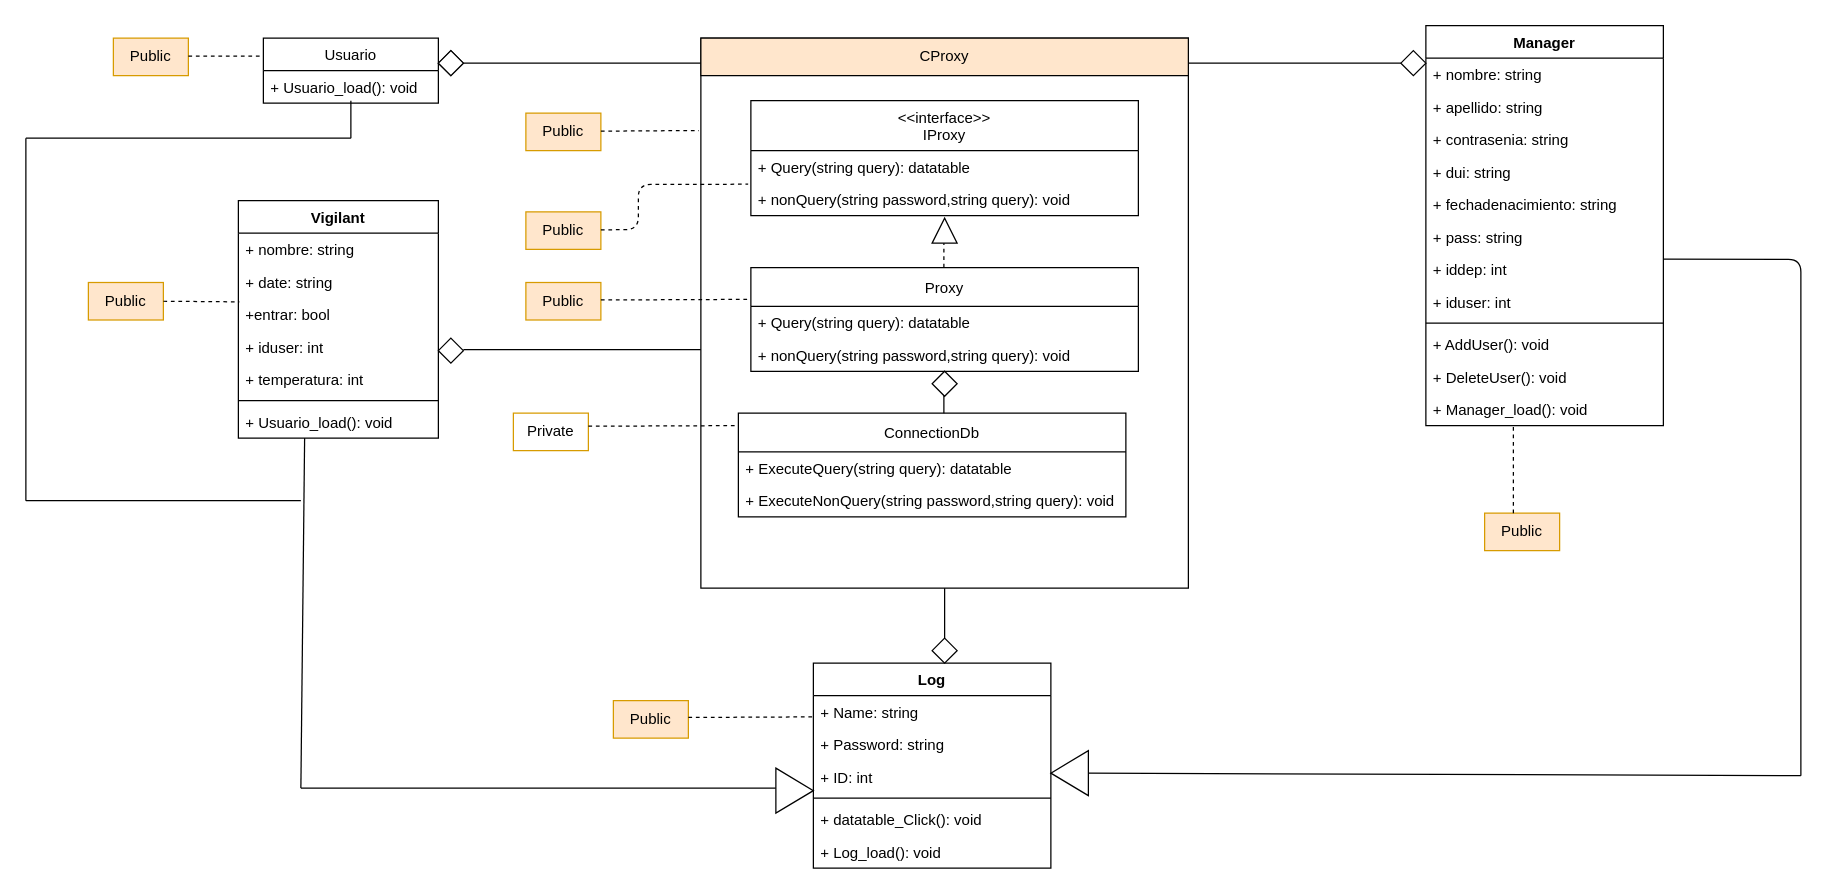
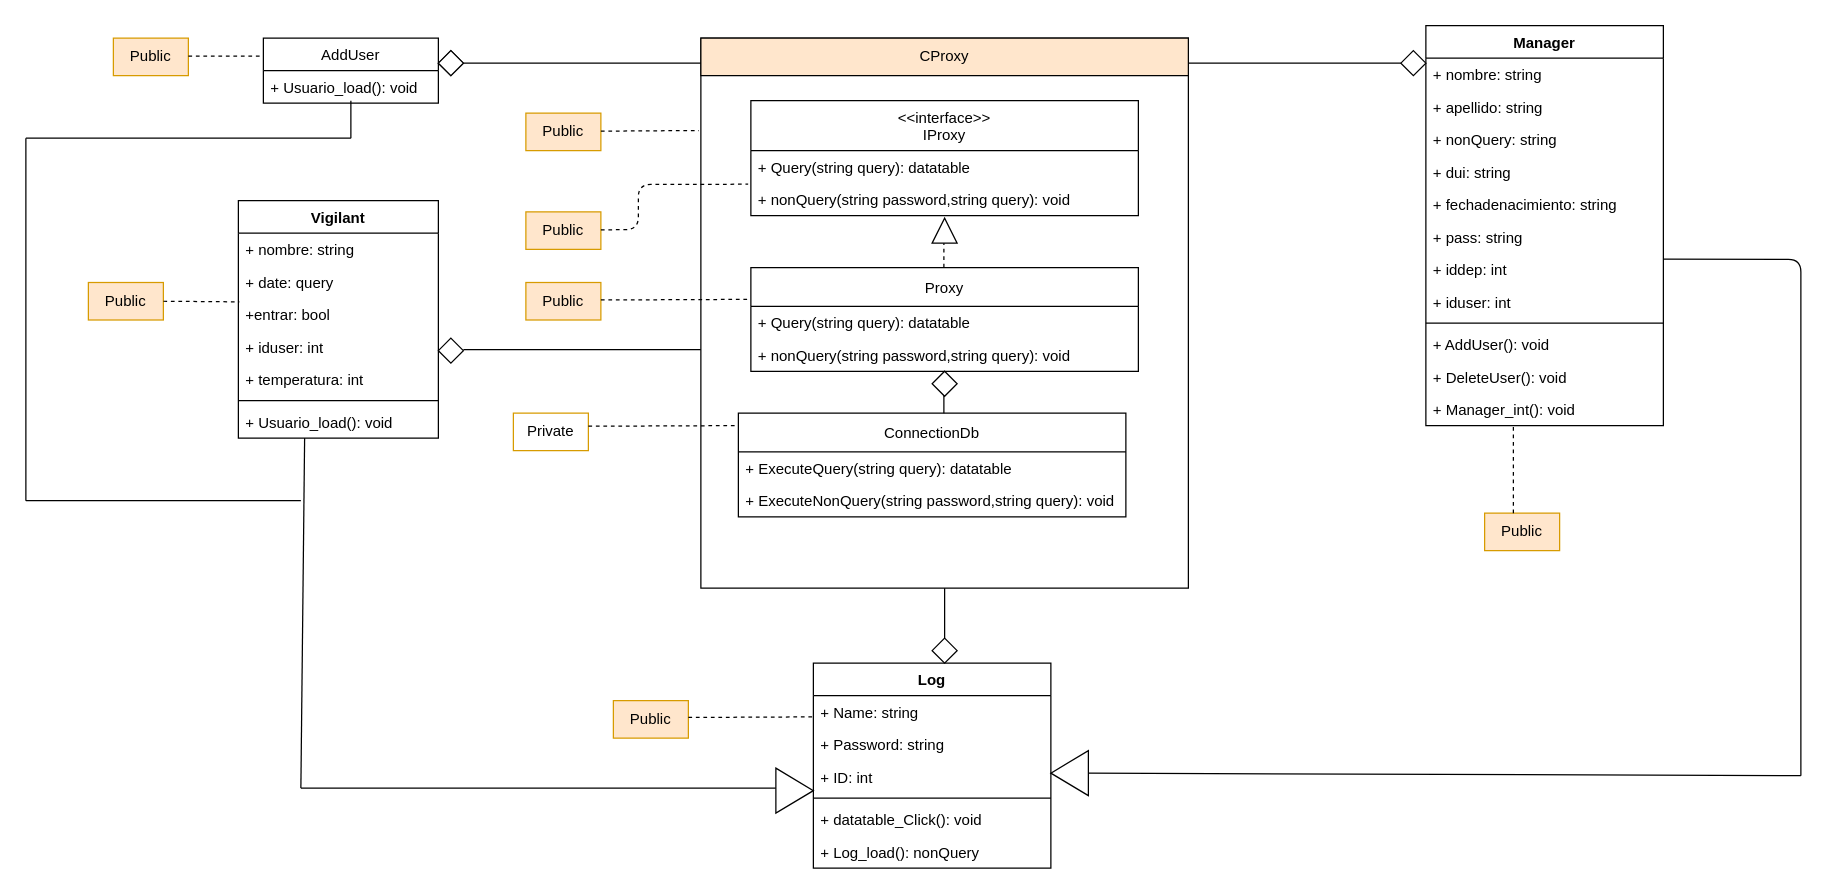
- <mxCell id="16" value="Usuario" style="swimlane;fontStyle=0;childLayout=stackLayout;horizontal=1;startSize=26;fillColor=none;horizontalStack=0;resizeParent=1;resizeParentMax=0;resizeLast=0;collapsible=1;marginBottom=0;" vertex="1" parent="1"><mxGeometry x="210" y="30" width="140" height="52" as="geometry" /></mxCell>
+ <mxCell id="16" value="AddUser" style="swimlane;fontStyle=0;childLayout=stackLayout;horizontal=1;startSize=26;fillColor=none;horizontalStack=0;resizeParent=1;resizeParentMax=0;resizeLast=0;collapsible=1;marginBottom=0;" vertex="1" parent="1"><mxGeometry x="210" y="30" width="140" height="52" as="geometry" /></mxCell>
- <mxCell id="21" value="+ contrasenia: string" style="text;strokeColor=none;fillColor=none;align=left;verticalAlign=top;spacingLeft=4;spacingRight=4;overflow=hidden;rotatable=0;points=[[0,0.5],[1,0.5]];portConstraint=eastwest;" vertex="1" parent="18"><mxGeometry y="78" width="190" height="26" as="geometry" /></mxCell>
+ <mxCell id="21" value="+ nonQuery: string" style="text;strokeColor=none;fillColor=none;align=left;verticalAlign=top;spacingLeft=4;spacingRight=4;overflow=hidden;rotatable=0;points=[[0,0.5],[1,0.5]];portConstraint=eastwest;" vertex="1" parent="18"><mxGeometry y="78" width="190" height="26" as="geometry" /></mxCell>
- <mxCell id="10" value="+ date: string" style="text;strokeColor=none;fillColor=none;align=left;verticalAlign=top;spacingLeft=4;spacingRight=4;overflow=hidden;rotatable=0;points=[[0,0.5],[1,0.5]];portConstraint=eastwest;" vertex="1" parent="8"><mxGeometry y="52" width="160" height="26" as="geometry" /></mxCell>
+ <mxCell id="10" value="+ date: query" style="text;strokeColor=none;fillColor=none;align=left;verticalAlign=top;spacingLeft=4;spacingRight=4;overflow=hidden;rotatable=0;points=[[0,0.5],[1,0.5]];portConstraint=eastwest;" vertex="1" parent="8"><mxGeometry y="52" width="160" height="26" as="geometry" /></mxCell>
- <mxCell id="30" value="+ Manager_load(): void" style="text;strokeColor=none;fillColor=none;align=left;verticalAlign=top;spacingLeft=4;spacingRight=4;overflow=hidden;rotatable=0;points=[[0,0.5],[1,0.5]];portConstraint=eastwest;" vertex="1" parent="18"><mxGeometry y="294" width="190" height="26" as="geometry" /></mxCell>
+ <mxCell id="30" value="+ Manager_int(): void" style="text;strokeColor=none;fillColor=none;align=left;verticalAlign=top;spacingLeft=4;spacingRight=4;overflow=hidden;rotatable=0;points=[[0,0.5],[1,0.5]];portConstraint=eastwest;" vertex="1" parent="18"><mxGeometry y="294" width="190" height="26" as="geometry" /></mxCell>
- <mxCell id="41" value="+ Log_load(): void" style="text;strokeColor=none;fillColor=none;align=left;verticalAlign=top;spacingLeft=4;spacingRight=4;overflow=hidden;rotatable=0;points=[[0,0.5],[1,0.5]];portConstraint=eastwest;" vertex="1" parent="35"><mxGeometry y="138" width="190" height="26" as="geometry" /></mxCell>
+ <mxCell id="41" value="+ Log_load(): nonQuery" style="text;strokeColor=none;fillColor=none;align=left;verticalAlign=top;spacingLeft=4;spacingRight=4;overflow=hidden;rotatable=0;points=[[0,0.5],[1,0.5]];portConstraint=eastwest;" vertex="1" parent="35"><mxGeometry y="138" width="190" height="26" as="geometry" /></mxCell>
